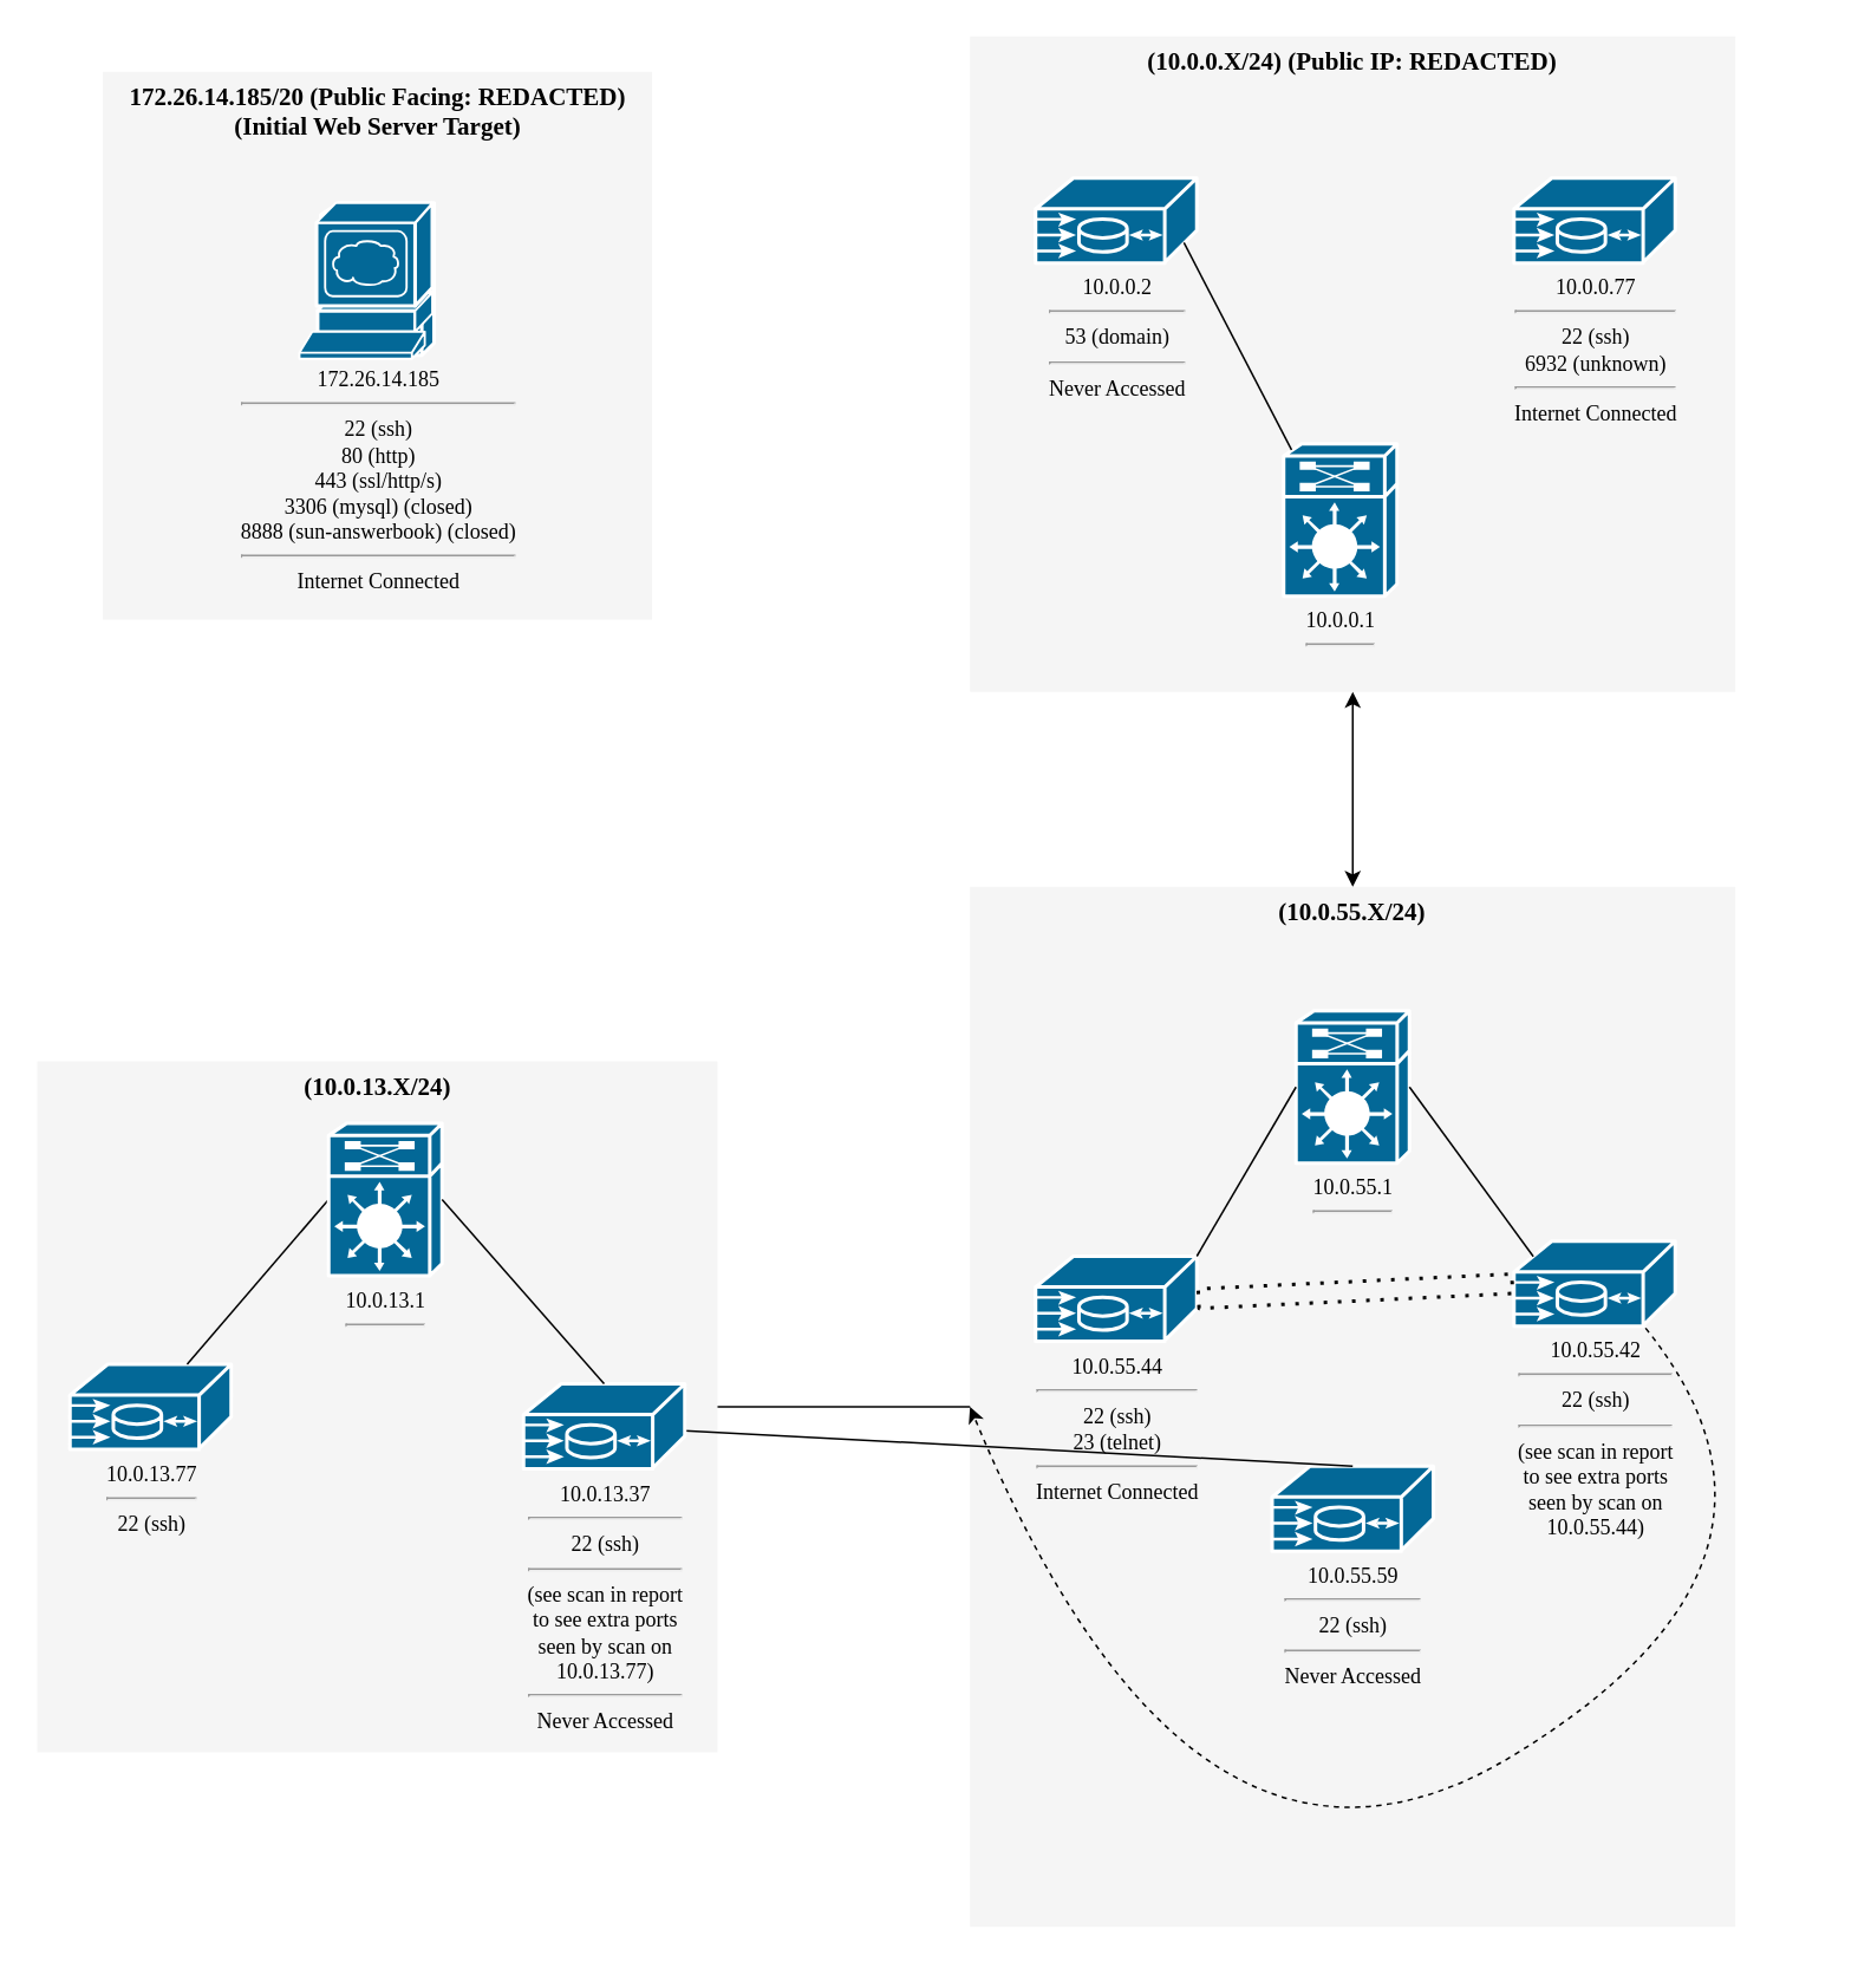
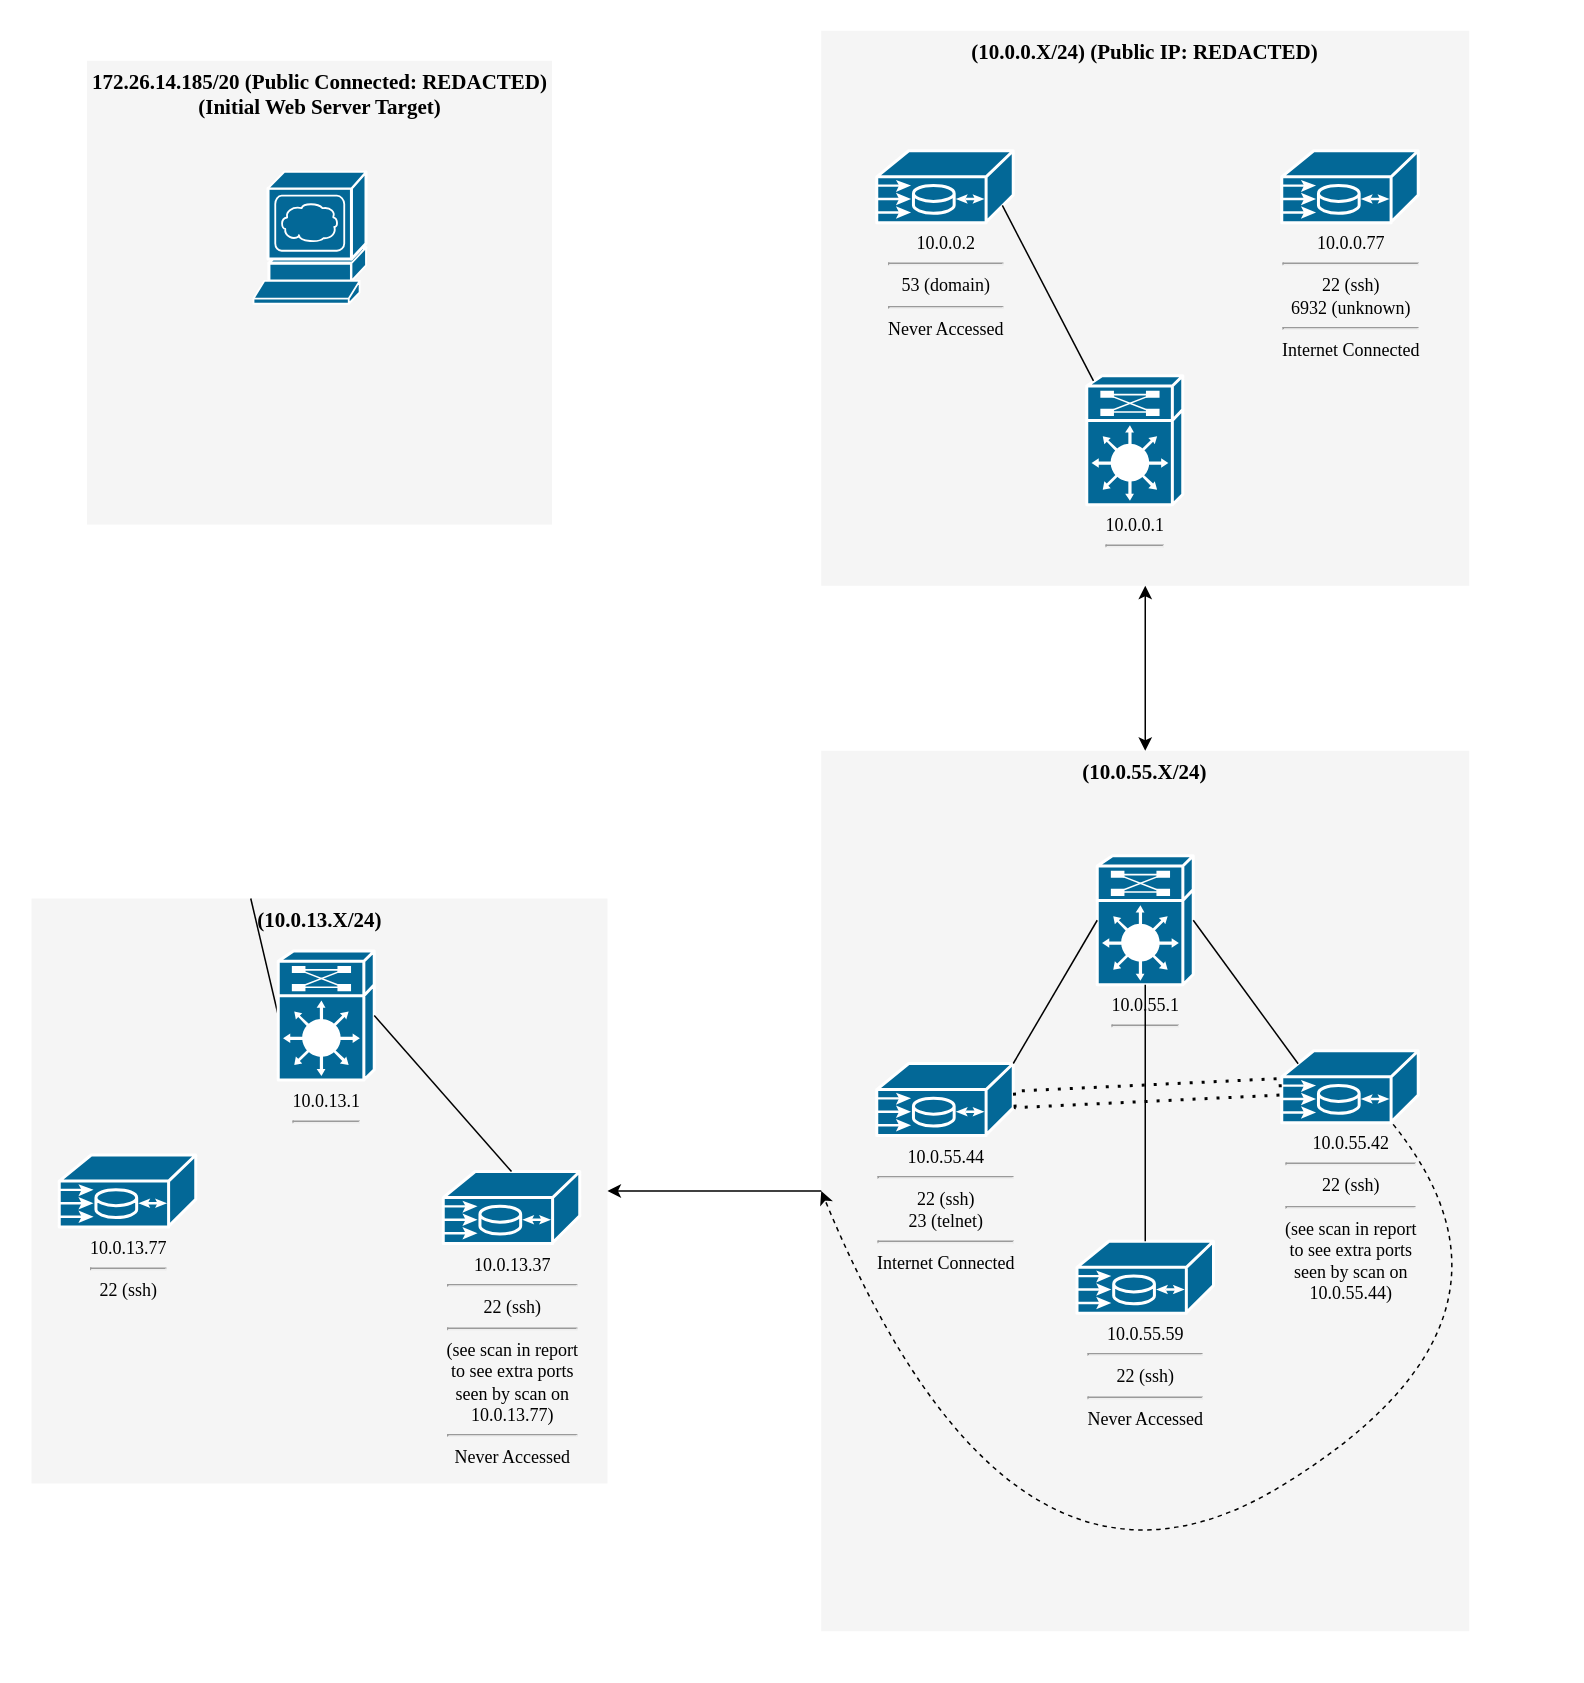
- <mxCell id="24" value="172.26.14.185/20 (Public Facing: REDACTED)&lt;br&gt;(Initial Web Server Target)" style="whiteSpace=wrap;html=1;rounded=0;shadow=0;comic=0;strokeWidth=1;fontFamily=Verdana;fontSize=14;fillColor=#f5f5f5;strokeColor=none;fontStyle=1;verticalAlign=top;" vertex="1" parent="1"><mxGeometry x="57.5" y="40" width="310" height="309.25" as="geometry" /></mxCell>
+ <mxCell id="24" value="172.26.14.185/20 (Public Connected: REDACTED)&lt;br&gt;(Initial Web Server Target)" style="whiteSpace=wrap;html=1;rounded=0;shadow=0;comic=0;strokeWidth=1;fontFamily=Verdana;fontSize=14;fillColor=#f5f5f5;strokeColor=none;fontStyle=1;verticalAlign=top;" vertex="1" parent="1"><mxGeometry x="57.5" y="40" width="310" height="309.25" as="geometry" /></mxCell>
- <mxCell id="25" value="172.26.14.185&lt;hr&gt;22 (ssh)&lt;br&gt;80 (http)&lt;br&gt;443 (ssl/http/s)&lt;br&gt;3306 (mysql) (closed)&lt;br&gt;8888 (sun-answerbook) (closed)&lt;hr&gt;Internet Connected" style="shape=mxgraph.cisco.misc.route_switch_processor;html=1;dashed=0;fillColor=#036897;strokeColor=#ffffff;strokeWidth=2;verticalLabelPosition=bottom;verticalAlign=top;rounded=0;shadow=0;comic=0;fontFamily=Verdana;fontSize=12;" vertex="1" parent="1"><mxGeometry x="180.5" y="114" width="64" height="86" as="geometry" /></mxCell>
- <mxCell id="5" style="edgeStyle=none;html=1;labelBackgroundColor=none;startFill=0;endArrow=none;endFill=0;strokeWidth=1;fontFamily=Verdana;fontSize=12;exitX=0;exitY=0.5;exitDx=0;exitDy=0;exitPerimeter=0;" parent="1" source="6" target="4" edge="1"><mxGeometry relative="1" as="geometry" /></mxCell>
+ <mxCell id="5" style="edgeStyle=none;html=1;labelBackgroundColor=none;startFill=0;endArrow=none;endFill=0;strokeWidth=1;fontFamily=Verdana;fontSize=12;exitX=0;exitY=0.5;exitDx=0;exitDy=0;exitPerimeter=0;" parent="1" source="6" target="3" edge="1"><mxGeometry relative="1" as="geometry" /></mxCell>
- <mxCell id="21" value="" style="endArrow=none;html=1;strokeWidth=1;exitX=0;exitY=0.5;exitDx=0;exitDy=0;entryX=1;entryY=0.5;entryDx=0;entryDy=0;" edge="1" parent="1" source="2" target="3"><mxGeometry width="50" height="50" relative="1" as="geometry"><mxPoint x="284" y="900" as="sourcePoint" /><mxPoint x="334" y="850" as="targetPoint" /></mxGeometry></mxCell>
+ <mxCell id="21" value="" style="endArrow=classic;html=1;strokeWidth=1;exitX=0;exitY=0.5;exitDx=0;exitDy=0;entryX=1;entryY=0.5;entryDx=0;entryDy=0;" edge="1" parent="1" source="2" target="3"><mxGeometry width="50" height="50" relative="1" as="geometry"><mxPoint x="284" y="900" as="sourcePoint" /><mxPoint x="334" y="850" as="targetPoint" /></mxGeometry></mxCell>
- <mxCell id="18" value="" style="endArrow=none;html=1;exitX=0.5;exitY=0;exitDx=0;exitDy=0;exitPerimeter=0;" edge="1" parent="1" source="14" target="19"><mxGeometry width="50" height="50" relative="1" as="geometry"><mxPoint x="584" y="600" as="sourcePoint" /><mxPoint x="634" y="550" as="targetPoint" /></mxGeometry></mxCell>
+ <mxCell id="18" value="" style="endArrow=none;html=1;entryX=0.5;entryY=1;entryDx=0;entryDy=0;entryPerimeter=0;exitX=0.5;exitY=0;exitDx=0;exitDy=0;exitPerimeter=0;" edge="1" parent="1" source="14" target="12"><mxGeometry width="50" height="50" relative="1" as="geometry"><mxPoint x="584" y="600" as="sourcePoint" /><mxPoint x="634" y="550" as="targetPoint" /></mxGeometry></mxCell>
